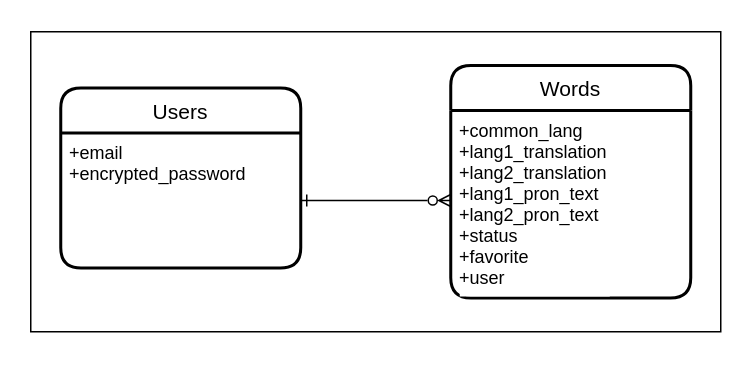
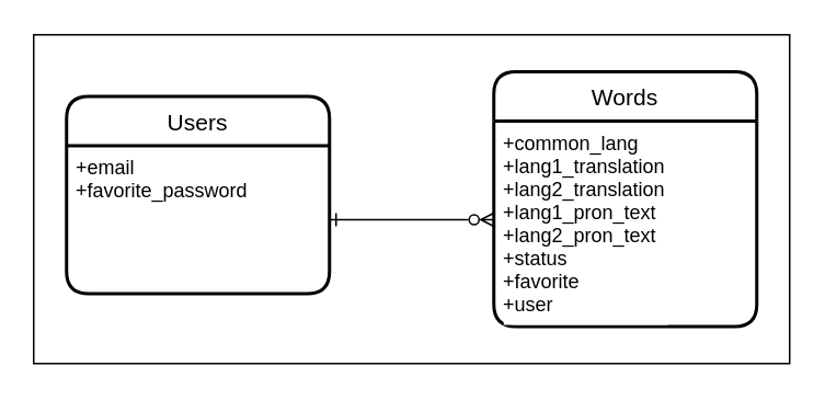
- <mxCell id="3" value="+email&#10;+encrypted_password" style="align=left;strokeColor=none;fillColor=none;spacingLeft=4;fontSize=12;verticalAlign=top;resizable=0;rotatable=0;part=1;labelBackgroundColor=#FFFFFF;fontColor=#000000;" parent="2" vertex="1"><mxGeometry y="30" width="160" height="90" as="geometry" /></mxCell>
+ <mxCell id="3" value="+email&#10;+favorite_password" style="align=left;strokeColor=none;fillColor=none;spacingLeft=4;fontSize=12;verticalAlign=top;resizable=0;rotatable=0;part=1;labelBackgroundColor=#FFFFFF;fontColor=#000000;" parent="2" vertex="1"><mxGeometry y="30" width="160" height="90" as="geometry" /></mxCell>
